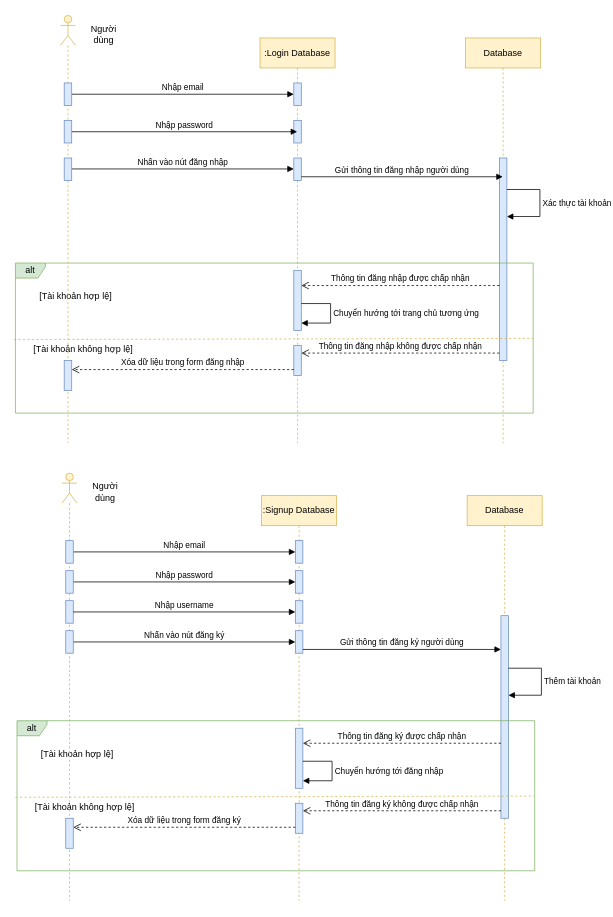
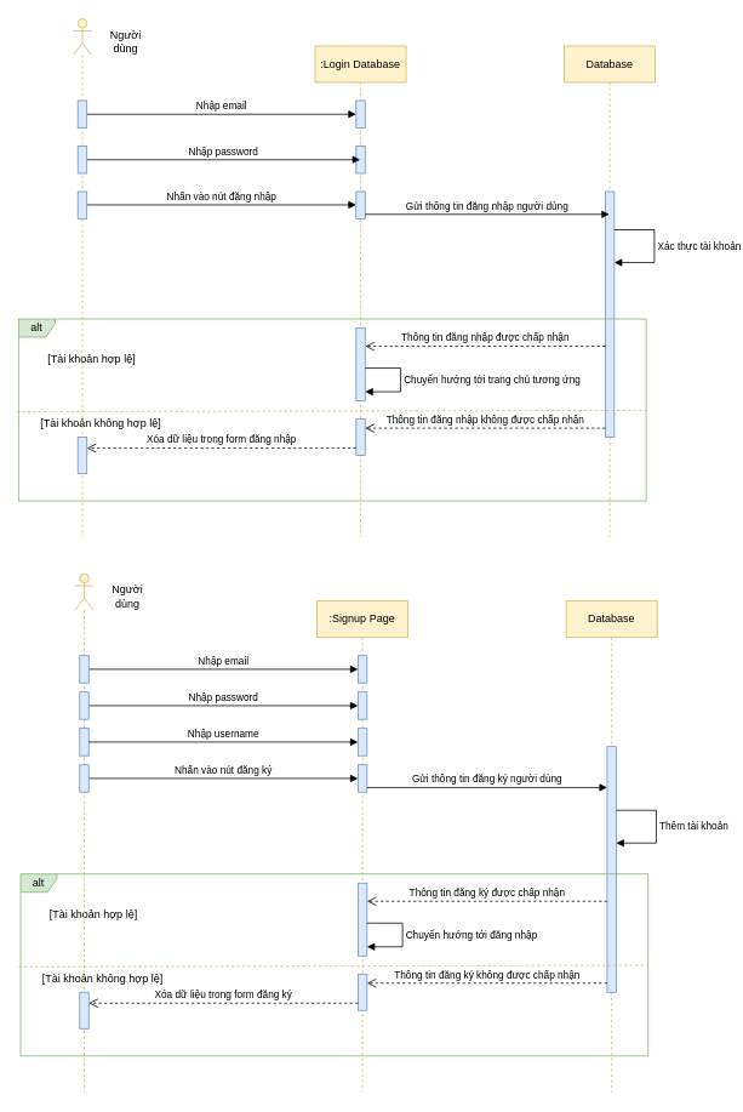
- <mxCell id="29" value=":Signup Database" style="shape=umlLifeline;perimeter=lifelinePerimeter;whiteSpace=wrap;html=1;container=0;dropTarget=0;collapsible=0;recursiveResize=0;outlineConnect=0;portConstraint=eastwest;newEdgeStyle={&quot;edgeStyle&quot;:&quot;elbowEdgeStyle&quot;,&quot;elbow&quot;:&quot;vertical&quot;,&quot;curved&quot;:0,&quot;rounded&quot;:0};fillColor=#fff2cc;strokeColor=#d6b656;" parent="1" vertex="1"><mxGeometry x="348.14" y="660" width="100" height="540" as="geometry" /></mxCell>
+ <mxCell id="29" value=":Signup Page" style="shape=umlLifeline;perimeter=lifelinePerimeter;whiteSpace=wrap;html=1;container=0;dropTarget=0;collapsible=0;recursiveResize=0;outlineConnect=0;portConstraint=eastwest;newEdgeStyle={&quot;edgeStyle&quot;:&quot;elbowEdgeStyle&quot;,&quot;elbow&quot;:&quot;vertical&quot;,&quot;curved&quot;:0,&quot;rounded&quot;:0};fillColor=#fff2cc;strokeColor=#d6b656;" parent="1" vertex="1"><mxGeometry x="348.14" y="660" width="100" height="540" as="geometry" /></mxCell>
